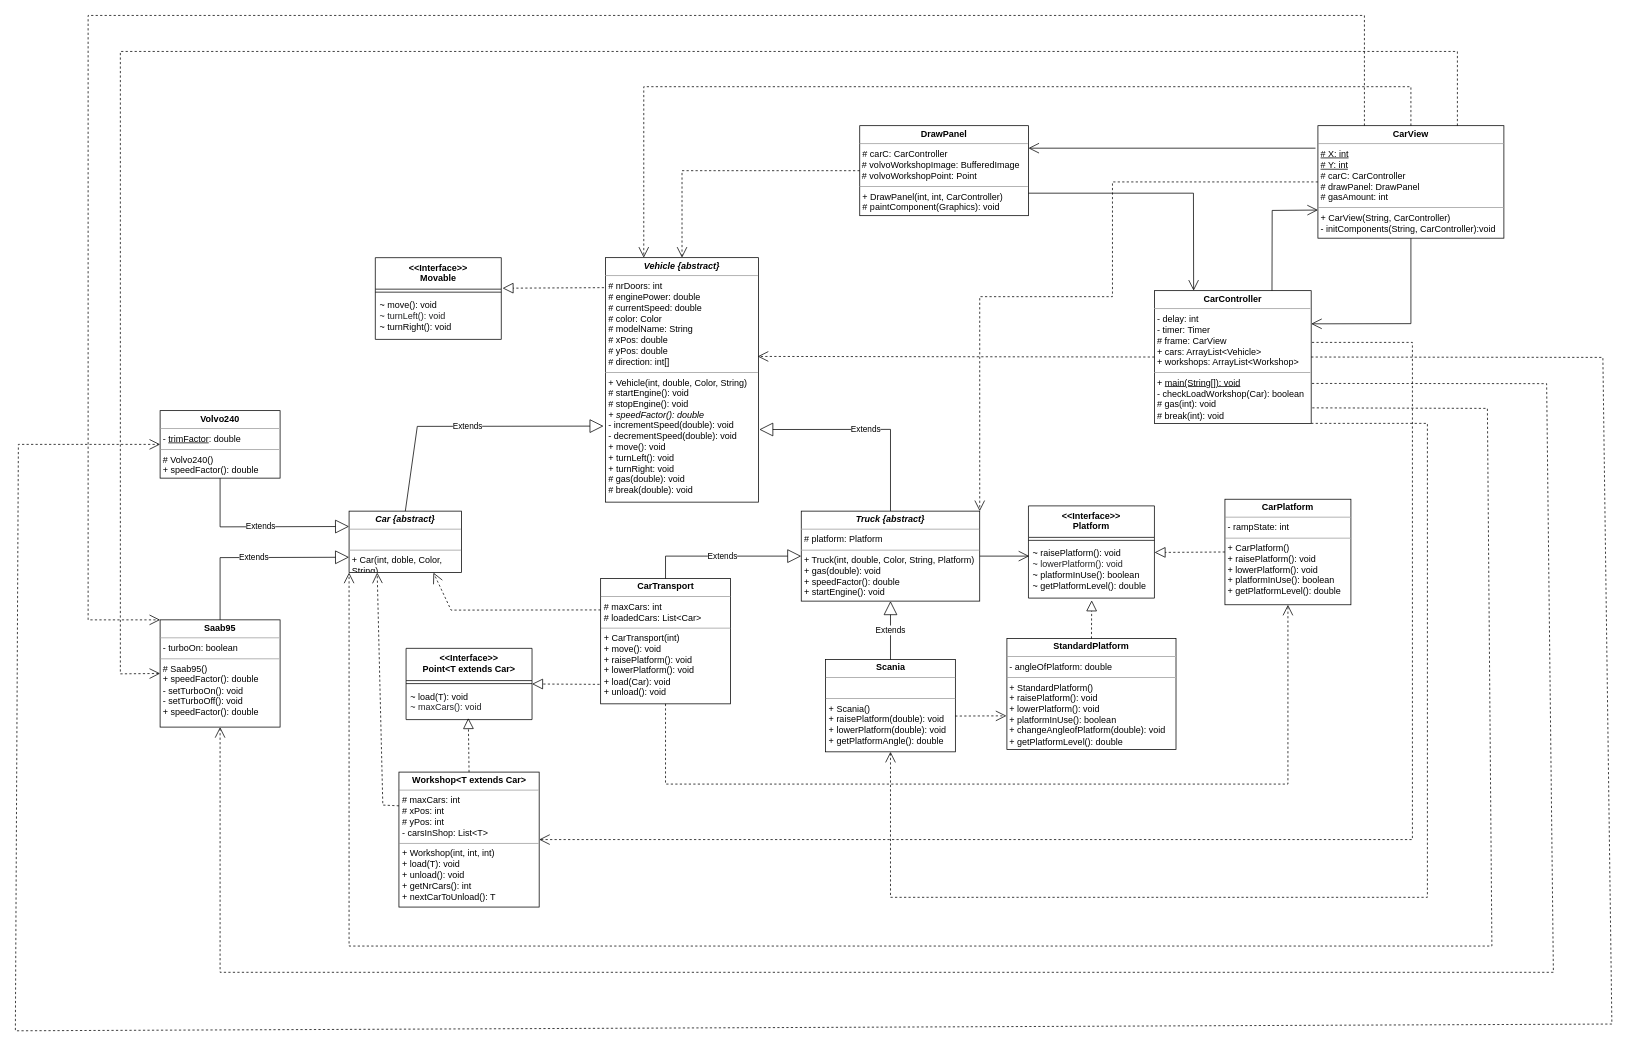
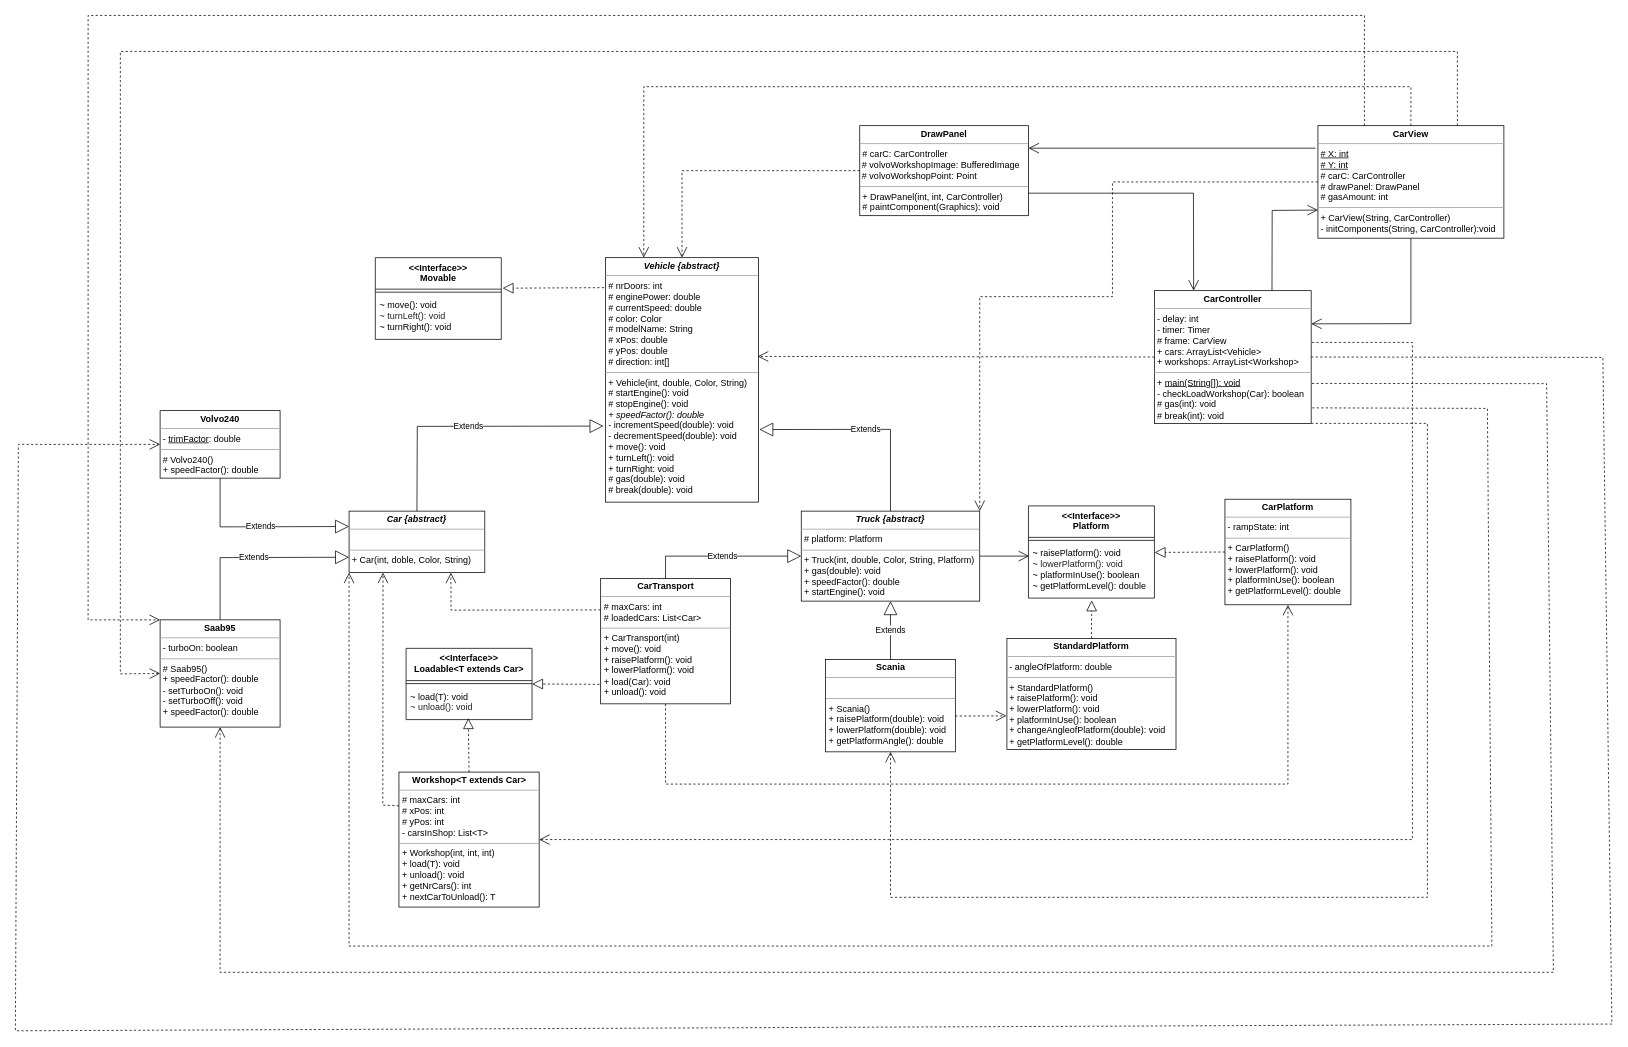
- <mxCell id="6" value="&lt;p style=&quot;margin:0px;margin-top:4px;text-align:center;&quot;&gt;&lt;b&gt;&lt;i&gt;Car {abstract}&lt;/i&gt;&lt;/b&gt;&lt;/p&gt;&lt;hr size=&quot;1&quot;&gt;&lt;p style=&quot;margin:0px;margin-left:4px;&quot;&gt;&lt;br&gt;&lt;/p&gt;&lt;hr size=&quot;1&quot;&gt;&lt;p style=&quot;margin:0px;margin-left:4px;&quot;&gt;+ Car(int, doble, Color, String)&lt;/p&gt;" style="verticalAlign=top;align=left;overflow=fill;fontSize=12;fontFamily=Helvetica;html=1;whiteSpace=wrap;" parent="1" vertex="1"><mxGeometry x="465" y="681" width="150" height="82" as="geometry" /></mxCell>
+ <mxCell id="6" value="&lt;p style=&quot;margin:0px;margin-top:4px;text-align:center;&quot;&gt;&lt;b&gt;&lt;i&gt;Car {abstract}&lt;/i&gt;&lt;/b&gt;&lt;/p&gt;&lt;hr size=&quot;1&quot;&gt;&lt;p style=&quot;margin:0px;margin-left:4px;&quot;&gt;&lt;br&gt;&lt;/p&gt;&lt;hr size=&quot;1&quot;&gt;&lt;p style=&quot;margin:0px;margin-left:4px;&quot;&gt;+ Car(int, doble, Color, String)&lt;/p&gt;" style="verticalAlign=top;align=left;overflow=fill;fontSize=12;fontFamily=Helvetica;html=1;whiteSpace=wrap;" parent="1" vertex="1"><mxGeometry x="465" y="681" width="181" height="82" as="geometry" /></mxCell>
- <mxCell id="18" value="&amp;lt;&amp;lt;Interface&amp;gt;&amp;gt;&lt;br&gt;Point&amp;lt;T extends Car&amp;gt;" style="swimlane;fontStyle=1;align=center;verticalAlign=top;childLayout=stackLayout;horizontal=1;startSize=43;horizontalStack=0;resizeParent=1;resizeParentMax=0;resizeLast=0;collapsible=1;marginBottom=0;whiteSpace=wrap;html=1;" parent="1" vertex="1"><mxGeometry x="541" y="864" width="168" height="95" as="geometry" /></mxCell>
+ <mxCell id="18" value="&amp;lt;&amp;lt;Interface&amp;gt;&amp;gt;&lt;br&gt;Loadable&amp;lt;T extends Car&amp;gt;" style="swimlane;fontStyle=1;align=center;verticalAlign=top;childLayout=stackLayout;horizontal=1;startSize=43;horizontalStack=0;resizeParent=1;resizeParentMax=0;resizeLast=0;collapsible=1;marginBottom=0;whiteSpace=wrap;html=1;" parent="1" vertex="1"><mxGeometry x="541" y="864" width="168" height="95" as="geometry" /></mxCell>
- <mxCell id="20" value="&lt;font style=&quot;font-size: 12px;&quot;&gt;~ load(T): void&lt;br&gt;&lt;span style=&quot;color: rgb(32, 33, 34); font-family: sans-serif; background-color: rgb(255, 255, 255);&quot;&gt;~ maxCars(): void&lt;br&gt;&lt;/span&gt;&lt;br&gt;&lt;/font&gt;" style="text;strokeColor=none;fillColor=none;align=left;verticalAlign=top;spacingLeft=4;spacingRight=4;overflow=hidden;rotatable=0;points=[[0,0.5],[1,0.5]];portConstraint=eastwest;whiteSpace=wrap;html=1;" parent="18" vertex="1"><mxGeometry y="51" width="168" height="44" as="geometry" /></mxCell>
+ <mxCell id="20" value="&lt;font style=&quot;font-size: 12px;&quot;&gt;~ load(T): void&lt;br&gt;&lt;span style=&quot;color: rgb(32, 33, 34); font-family: sans-serif; background-color: rgb(255, 255, 255);&quot;&gt;~ unload(): void&lt;br&gt;&lt;/span&gt;&lt;br&gt;&lt;/font&gt;" style="text;strokeColor=none;fillColor=none;align=left;verticalAlign=top;spacingLeft=4;spacingRight=4;overflow=hidden;rotatable=0;points=[[0,0.5],[1,0.5]];portConstraint=eastwest;whiteSpace=wrap;html=1;" parent="18" vertex="1"><mxGeometry y="51" width="168" height="44" as="geometry" /></mxCell>
